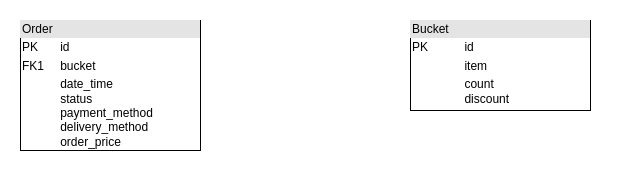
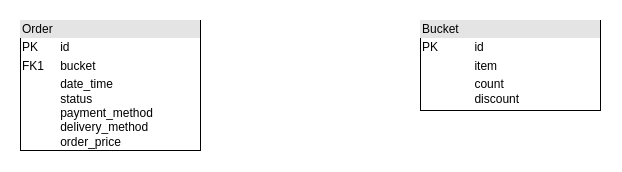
- <mxCell id="3" value="&lt;div style=&quot;box-sizing:border-box;width:100%;background:#e4e4e4;padding:2px;&quot;&gt;Bucket&lt;/div&gt;&lt;table style=&quot;width:100%;font-size:1em;&quot; cellpadding=&quot;2&quot; cellspacing=&quot;0&quot;&gt;&lt;tbody&gt;&lt;tr&gt;&lt;td&gt;PK&lt;/td&gt;&lt;td&gt;id&lt;/td&gt;&lt;/tr&gt;&lt;tr&gt;&lt;td&gt;&lt;br&gt;&lt;/td&gt;&lt;td&gt;item&lt;/td&gt;&lt;/tr&gt;&lt;tr&gt;&lt;td&gt;&lt;/td&gt;&lt;td&gt;count&lt;br&gt;discount&lt;/td&gt;&lt;/tr&gt;&lt;/tbody&gt;&lt;/table&gt;" style="verticalAlign=top;align=left;overflow=fill;html=1;" vertex="1" parent="1"><mxGeometry x="410" y="20" width="180" height="90" as="geometry" /></mxCell>
+ <mxCell id="3" value="&lt;div style=&quot;box-sizing:border-box;width:100%;background:#e4e4e4;padding:2px;&quot;&gt;Bucket&lt;/div&gt;&lt;table style=&quot;width:100%;font-size:1em;&quot; cellpadding=&quot;2&quot; cellspacing=&quot;0&quot;&gt;&lt;tbody&gt;&lt;tr&gt;&lt;td&gt;PK&lt;/td&gt;&lt;td&gt;id&lt;/td&gt;&lt;/tr&gt;&lt;tr&gt;&lt;td&gt;&lt;br&gt;&lt;/td&gt;&lt;td&gt;item&lt;/td&gt;&lt;/tr&gt;&lt;tr&gt;&lt;td&gt;&lt;/td&gt;&lt;td&gt;count&lt;br&gt;discount&lt;/td&gt;&lt;/tr&gt;&lt;/tbody&gt;&lt;/table&gt;" style="verticalAlign=top;align=left;overflow=fill;html=1;" vertex="1" parent="1"><mxGeometry x="420" y="20" width="180" height="90" as="geometry" /></mxCell>
